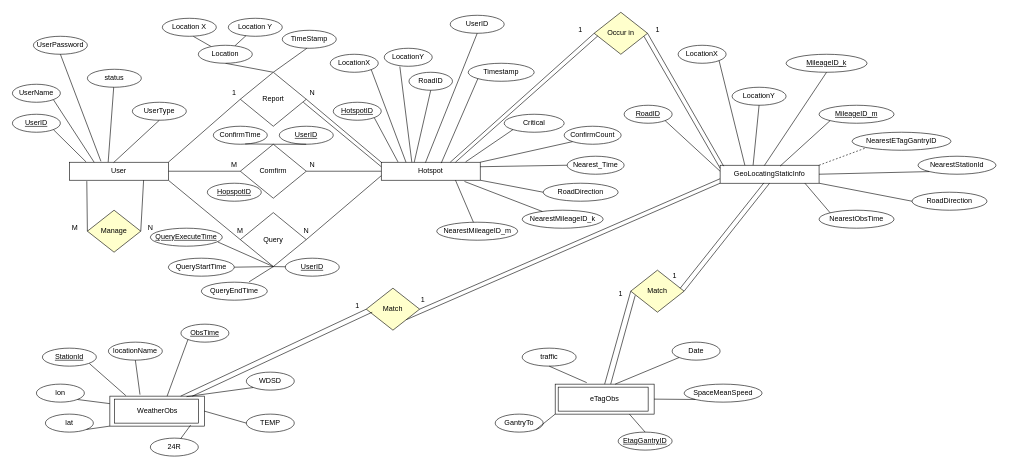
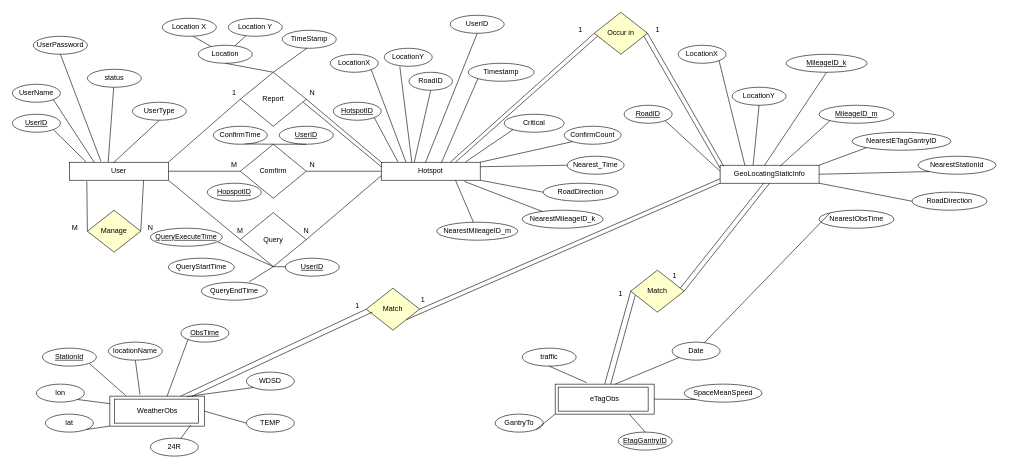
- <mxCell id="88" value="" style="endArrow=none;html=1;rounded=0;entryX=0;entryY=1;entryDx=0;entryDy=0;exitX=1;exitY=0;exitDx=0;exitDy=0;dashed=1;" parent="2" source="77" target="87" edge="1"><mxGeometry width="50" height="50" relative="1" as="geometry"><mxPoint x="1330" y="250" as="sourcePoint" /><mxPoint x="1395" y="245" as="targetPoint" /></mxGeometry></mxCell>
+ <mxCell id="88" value="" style="endArrow=none;html=1;rounded=0;entryX=0;entryY=1;entryDx=0;entryDy=0;exitX=1;exitY=0;exitDx=0;exitDy=0;" parent="2" source="77" target="87" edge="1"><mxGeometry width="50" height="50" relative="1" as="geometry"><mxPoint x="1330" y="250" as="sourcePoint" /><mxPoint x="1395" y="245" as="targetPoint" /></mxGeometry></mxCell>
- <mxCell id="128" value="" style="endArrow=none;html=1;rounded=0;entryX=0.857;entryY=1;entryDx=0;entryDy=0;entryPerimeter=0;exitX=0;exitY=0;exitDx=0;exitDy=0;" edge="1" parent="2" source="127" target="77"><mxGeometry width="50" height="50" relative="1" as="geometry"><mxPoint x="740" y="310" as="sourcePoint" /><mxPoint x="790" y="260" as="targetPoint" /></mxGeometry></mxCell>
+ <mxCell id="128" value="" style="endArrow=none;html=1;rounded=0;exitX=0;exitY=0;exitDx=0;exitDy=0;" edge="1" parent="2" source="127" target="100"><mxGeometry width="50" height="50" relative="1" as="geometry"><mxPoint x="740" y="310" as="sourcePoint" /><mxPoint x="790" y="260" as="targetPoint" /></mxGeometry></mxCell>
- <mxCell id="65" value="" style="endArrow=none;html=1;rounded=0;exitX=1;exitY=0.5;exitDx=0;exitDy=0;entryX=0.5;entryY=1;entryDx=0;entryDy=0;" parent="2" source="62" target="35" edge="1"><mxGeometry width="50" height="50" relative="1" as="geometry"><mxPoint x="280" y="285" as="sourcePoint" /><mxPoint x="410" y="400" as="targetPoint" /></mxGeometry></mxCell>
